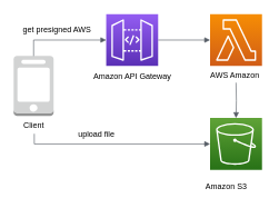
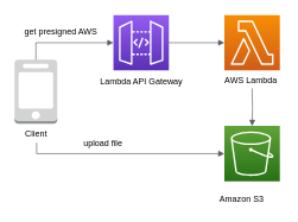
- <mxCell id="8" value="AWS Amazon" style="text;html=1;align=center;verticalAlign=middle;resizable=0;points=[];autosize=1;" parent="1" vertex="1"><mxGeometry x="307" y="102" width="90" height="20" as="geometry" /></mxCell>
+ <mxCell id="8" value="AWS Lambda" style="text;html=1;align=center;verticalAlign=middle;resizable=0;points=[];autosize=1;" parent="1" vertex="1"><mxGeometry x="307" y="102" width="90" height="20" as="geometry" /></mxCell>
- <mxCell id="5" value="Amazon API Gateway" style="text;html=1;align=center;verticalAlign=middle;resizable=0;points=[];autosize=1;" parent="1" vertex="1"><mxGeometry x="133" y="104" width="130" height="20" as="geometry" /></mxCell>
+ <mxCell id="5" value="Lambda API Gateway" style="text;html=1;align=center;verticalAlign=middle;resizable=0;points=[];autosize=1;" parent="1" vertex="1"><mxGeometry x="133" y="104" width="130" height="20" as="geometry" /></mxCell>
